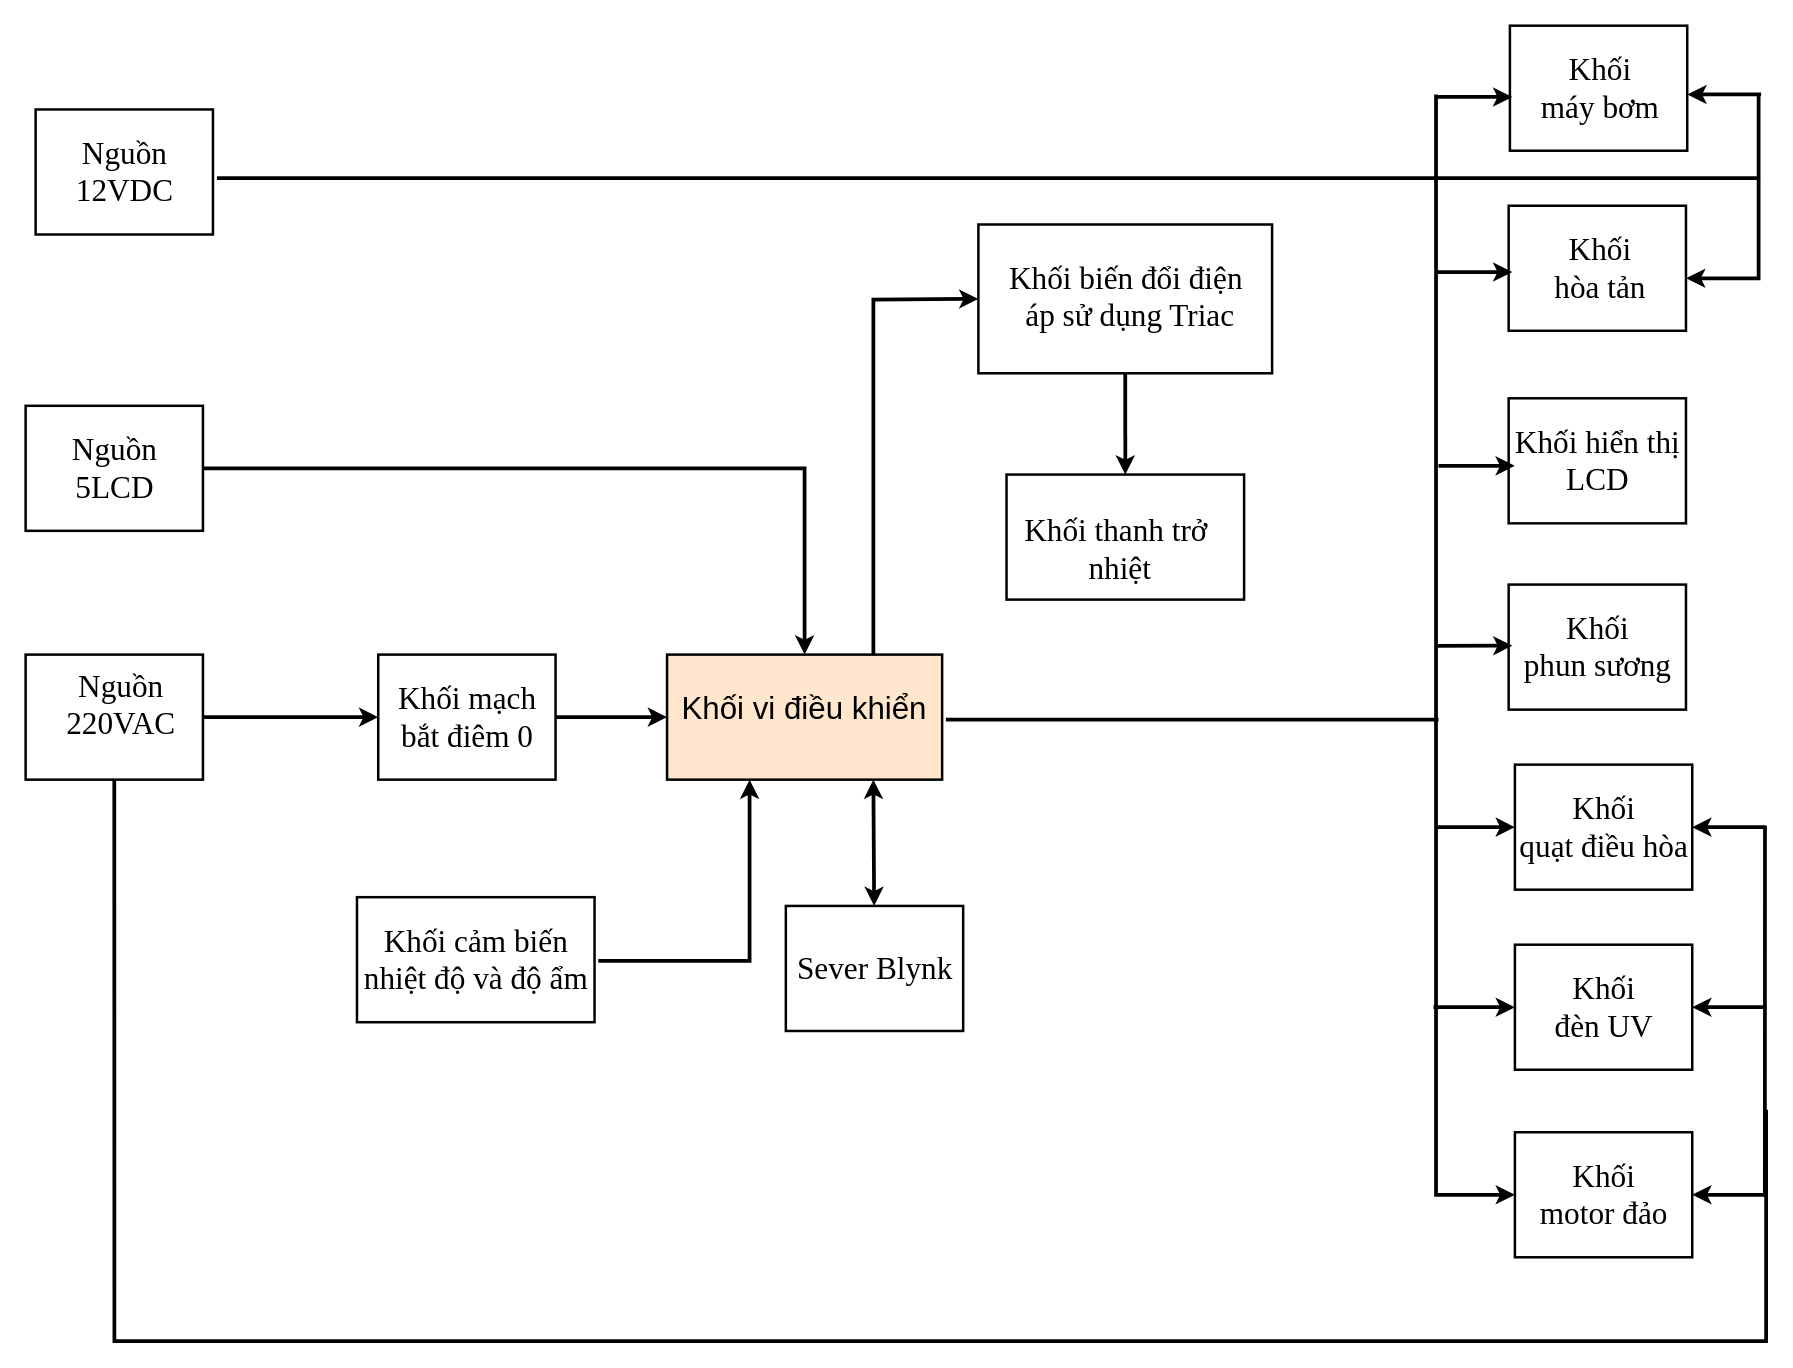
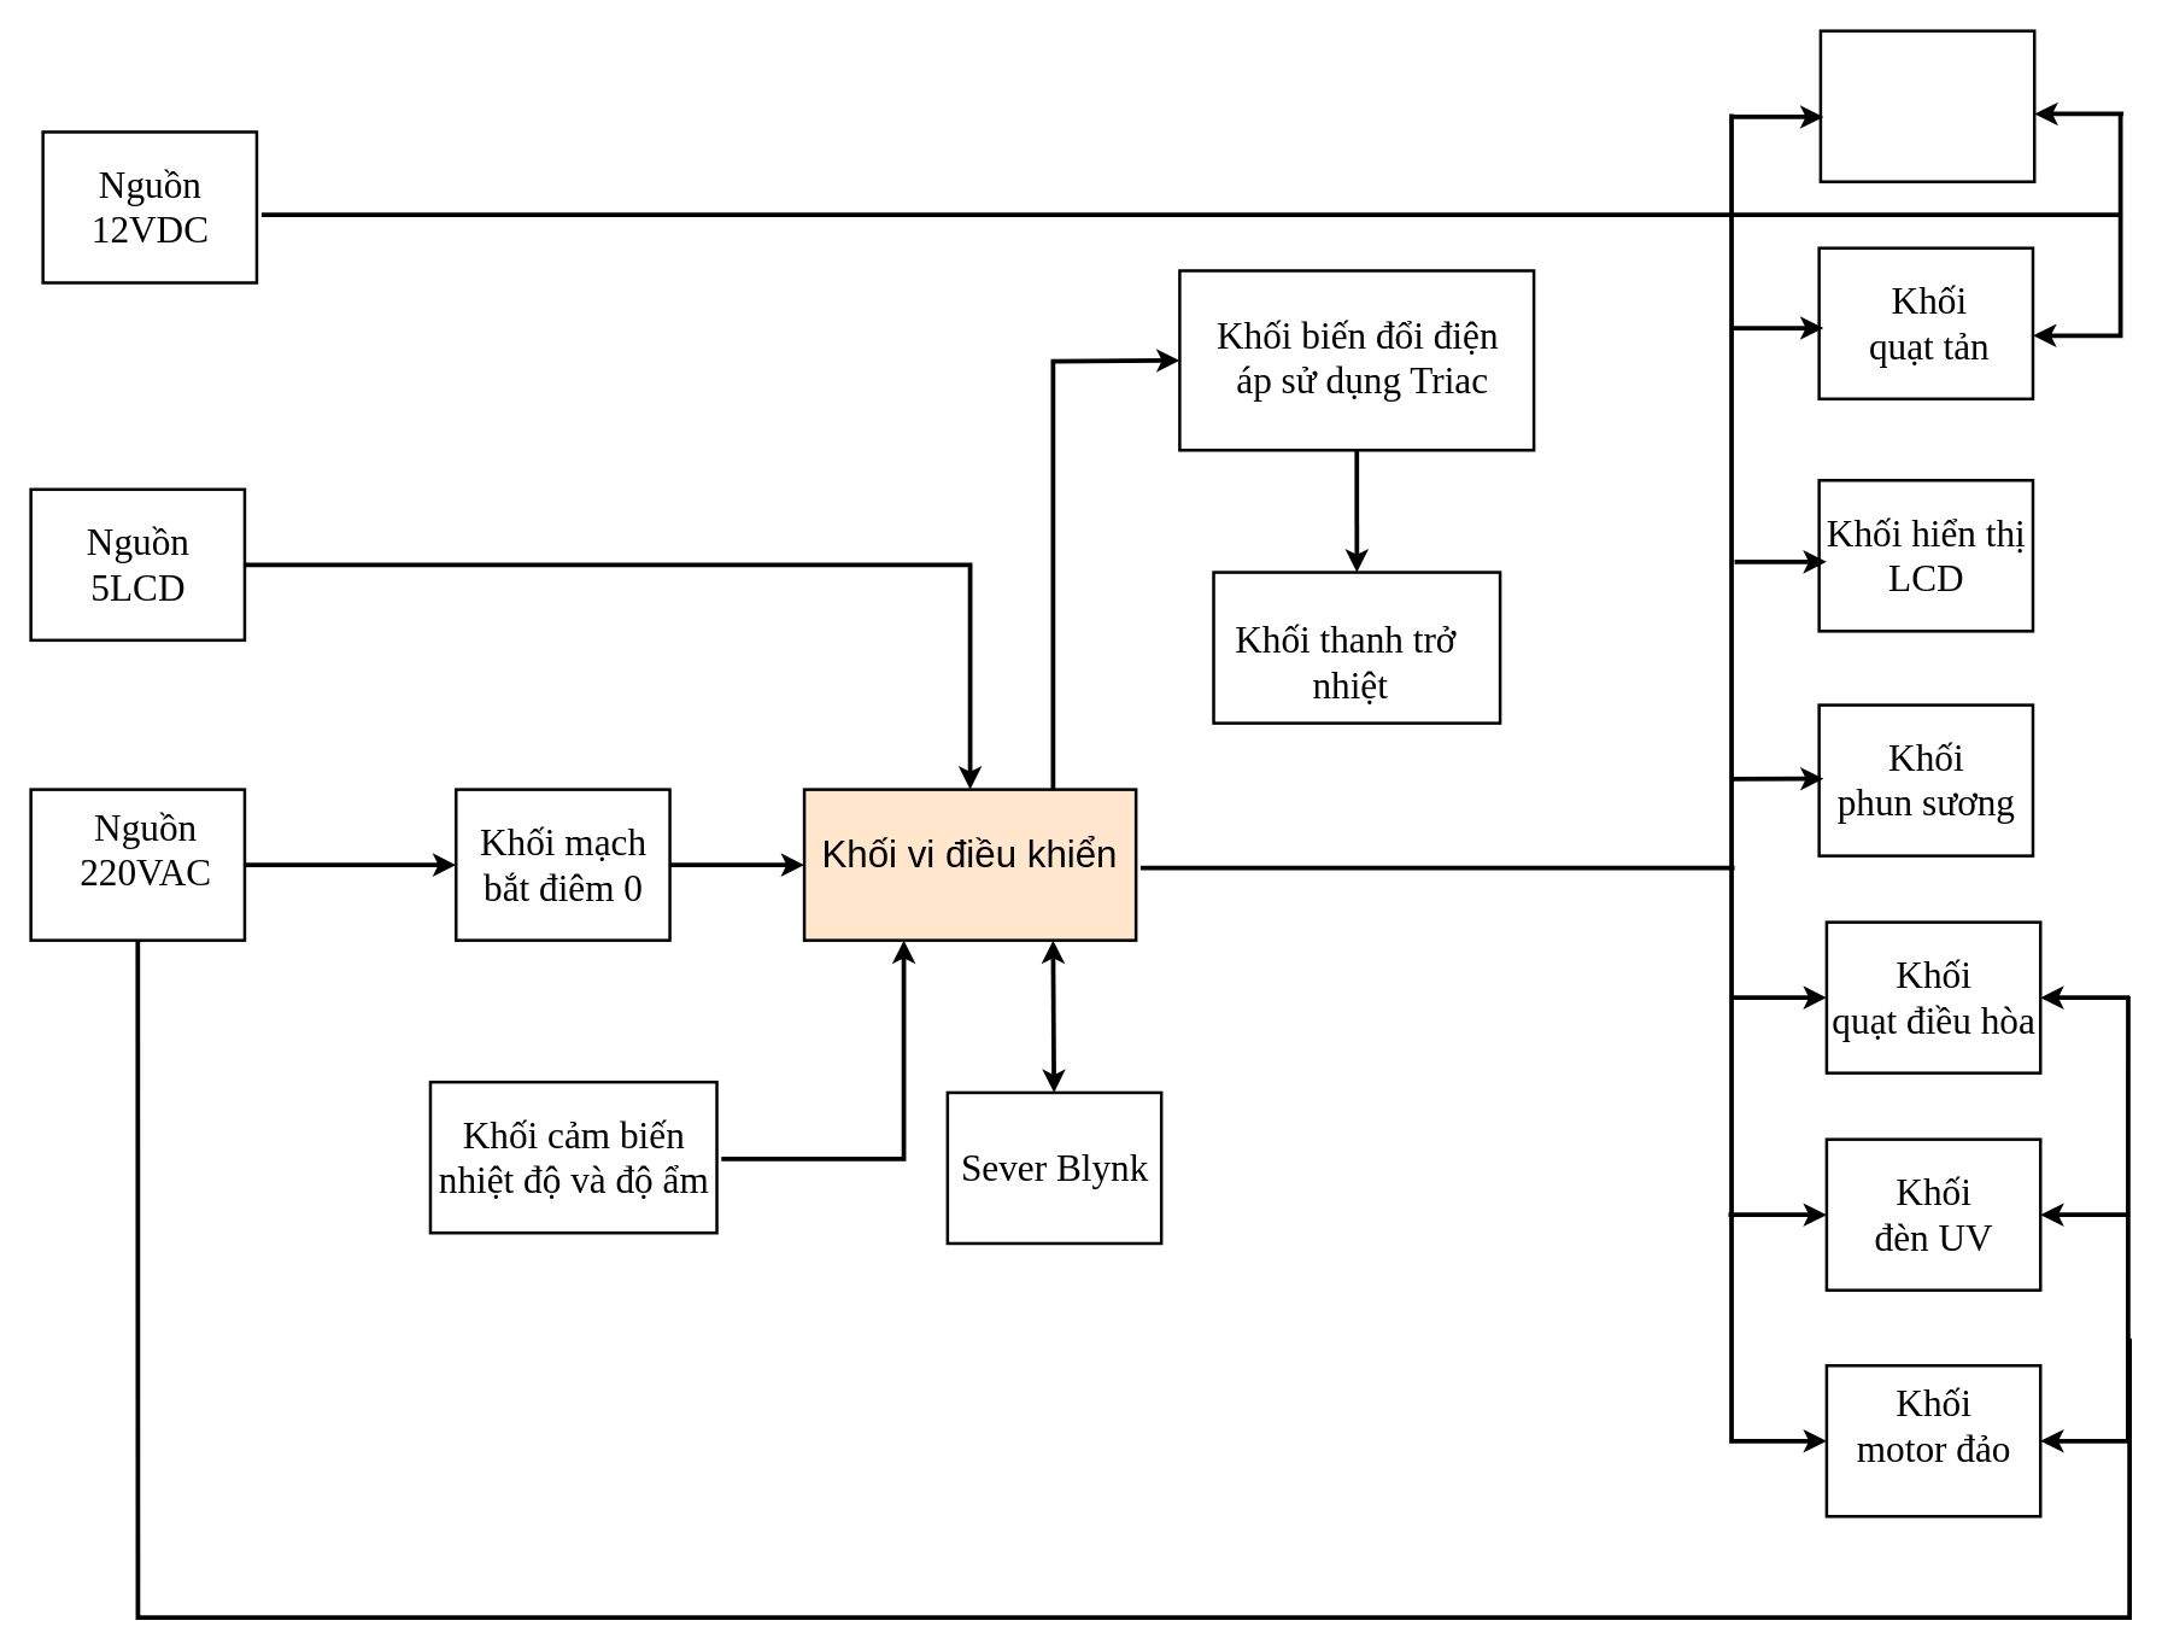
- <mxCell id="56" value="&lt;font face=&quot;Times New Roman&quot;&gt;&lt;span style=&quot;font-size: 25px;&quot;&gt;Khối&lt;/span&gt;&lt;/font&gt;&lt;div&gt;&lt;font face=&quot;Times New Roman&quot;&gt;&lt;span style=&quot;font-size: 25px;&quot;&gt;máy bơm&lt;/span&gt;&lt;/font&gt;&lt;/div&gt;" style="text;html=1;align=center;verticalAlign=middle;resizable=0;points=[];autosize=1;strokeColor=none;fillColor=none;fontColor=#000000;container=0;" parent="54" vertex="1"><mxGeometry x="25" y="14.002" width="112" height="72" as="geometry" /></mxCell>
- <mxCell id="23" value="&lt;font face=&quot;Times New Roman&quot;&gt;&lt;span style=&quot;font-size: 25px;&quot;&gt;Khối&lt;/span&gt;&lt;/font&gt;&lt;div&gt;&lt;font face=&quot;Times New Roman&quot;&gt;&lt;span style=&quot;font-size: 25px;&quot;&gt;hòa tản&lt;/span&gt;&lt;/font&gt;&lt;/div&gt;" style="text;html=1;align=center;verticalAlign=middle;resizable=0;points=[];autosize=1;strokeColor=none;fillColor=none;fontColor=#000000;container=0;" parent="21" vertex="1"><mxGeometry x="33" y="14.002" width="98" height="72" as="geometry" /></mxCell>
+ <mxCell id="23" value="&lt;font face=&quot;Times New Roman&quot;&gt;&lt;span style=&quot;font-size: 25px;&quot;&gt;Khối&lt;/span&gt;&lt;/font&gt;&lt;div&gt;&lt;font face=&quot;Times New Roman&quot;&gt;&lt;span style=&quot;font-size: 25px;&quot;&gt;quạt tản&lt;/span&gt;&lt;/font&gt;&lt;/div&gt;" style="text;html=1;align=center;verticalAlign=middle;resizable=0;points=[];autosize=1;strokeColor=none;fillColor=none;fontColor=#000000;container=0;" parent="21" vertex="1"><mxGeometry x="33" y="14.002" width="98" height="72" as="geometry" /></mxCell>
- <mxCell id="36" value="&lt;font face=&quot;Times New Roman&quot;&gt;&lt;span style=&quot;font-size: 25px;&quot;&gt;Khối&lt;/span&gt;&lt;/font&gt;&lt;div&gt;&lt;font face=&quot;Times New Roman&quot;&gt;&lt;span style=&quot;font-size: 25px;&quot;&gt;motor đảo&lt;/span&gt;&lt;/font&gt;&lt;/div&gt;" style="text;html=1;align=center;verticalAlign=middle;resizable=0;points=[];autosize=1;strokeColor=none;fillColor=none;fontColor=#000000;container=0;" parent="34" vertex="1"><mxGeometry x="20" y="14.002" width="120" height="72" as="geometry" /></mxCell>
+ <mxCell id="36" value="&lt;font face=&quot;Times New Roman&quot;&gt;&lt;span style=&quot;font-size: 25px;&quot;&gt;Khối&lt;/span&gt;&lt;/font&gt;&lt;div&gt;&lt;font face=&quot;Times New Roman&quot;&gt;&lt;span style=&quot;font-size: 25px;&quot;&gt;motor đảo&lt;/span&gt;&lt;/font&gt;&lt;/div&gt;" style="text;html=1;align=center;verticalAlign=middle;resizable=0;points=[];autosize=1;strokeColor=none;fillColor=none;fontColor=#000000;container=0;" parent="34" vertex="1"><mxGeometry x="20" y="4.002" width="120" height="72" as="geometry" /></mxCell>
